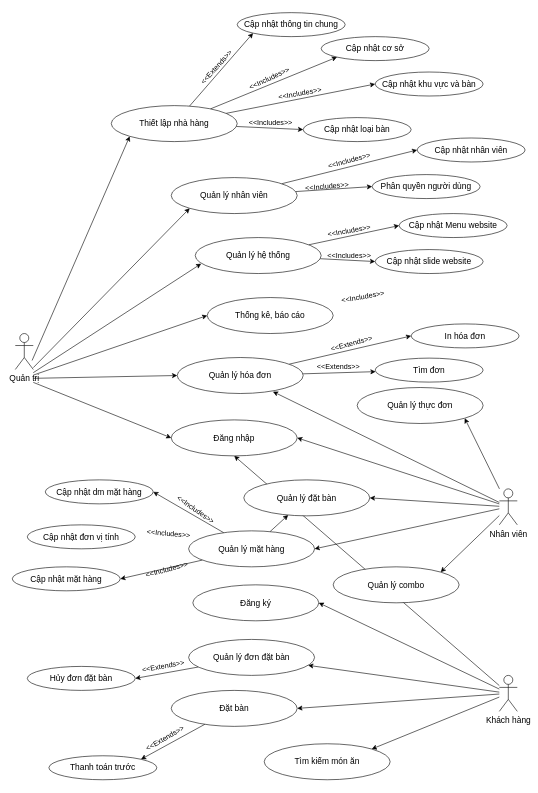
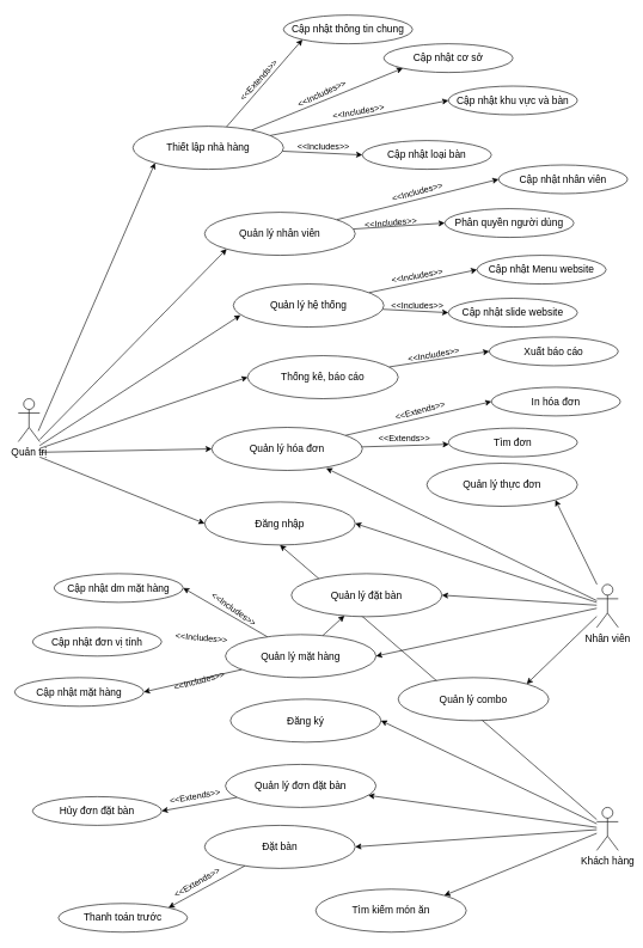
+ <mxCell id="44" value="Xuất báo cáo" style="ellipse;whiteSpace=wrap;html=1;fontSize=14;" parent="1" vertex="1"><mxGeometry x="682" y="469" width="180" height="40" as="geometry" /></mxCell>
+ <mxCell id="42" style="edgeStyle=none;rounded=0;orthogonalLoop=1;jettySize=auto;html=1;entryX=0;entryY=0.5;entryDx=0;entryDy=0;fontSize=14;" parent="1" source="43" target="44" edge="1"><mxGeometry relative="1" as="geometry" /></mxCell>
